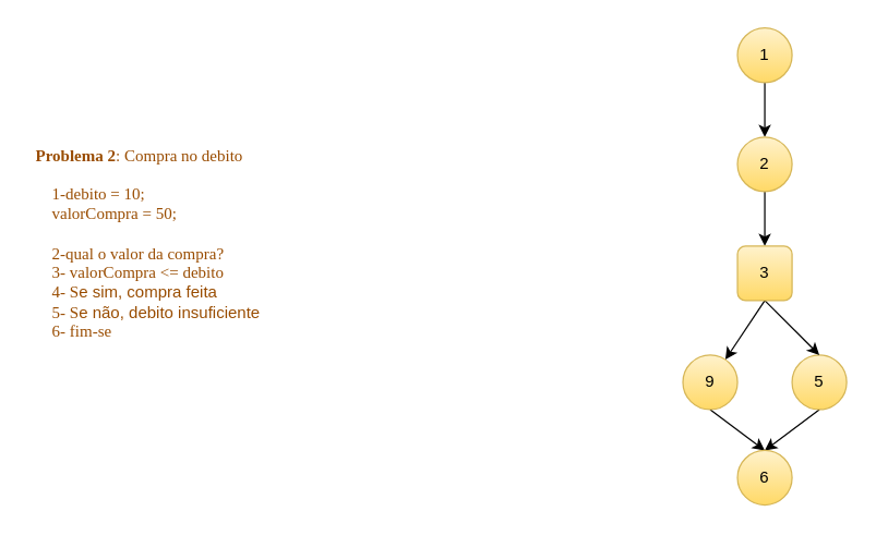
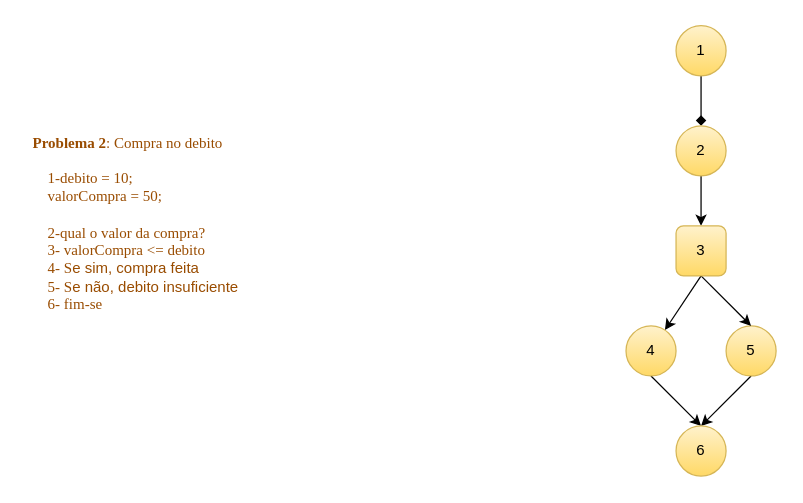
- <mxCell id="3" style="edgeStyle=orthogonalEdgeStyle;rounded=0;orthogonalLoop=1;jettySize=auto;html=1;exitX=0.5;exitY=1;exitDx=0;exitDy=0;entryX=0.5;entryY=0;entryDx=0;entryDy=0;" edge="1" parent="1" source="4" target="6"><mxGeometry relative="1" as="geometry" /></mxCell>
+ <mxCell id="3" style="edgeStyle=orthogonalEdgeStyle;rounded=0;orthogonalLoop=1;jettySize=auto;html=1;exitX=0.5;exitY=1;exitDx=0;exitDy=0;entryX=0.5;entryY=0;entryDx=0;entryDy=0;endArrow=diamond;" edge="1" parent="1" source="4" target="6"><mxGeometry relative="1" as="geometry" /></mxCell>
- <mxCell id="13" value="9" style="ellipse;whiteSpace=wrap;html=1;aspect=fixed;fillColor=#fff2cc;strokeColor=#d6b656;gradientColor=#ffd966;" vertex="1" parent="1"><mxGeometry x="500" y="260" width="40" height="40" as="geometry" /></mxCell>
+ <mxCell id="13" value="4" style="ellipse;whiteSpace=wrap;html=1;aspect=fixed;fillColor=#fff2cc;strokeColor=#d6b656;gradientColor=#ffd966;" vertex="1" parent="1"><mxGeometry x="500" y="260" width="40" height="40" as="geometry" /></mxCell>
- <mxCell id="14" value="6" style="ellipse;whiteSpace=wrap;html=1;aspect=fixed;fillColor=#fff2cc;strokeColor=#d6b656;gradientColor=#ffd966;" vertex="1" parent="1"><mxGeometry x="540" y="330" width="40" height="40" as="geometry" /></mxCell>
+ <mxCell id="14" value="6" style="ellipse;whiteSpace=wrap;html=1;aspect=fixed;fillColor=#fff2cc;strokeColor=#d6b656;gradientColor=#ffd966;" vertex="1" parent="1"><mxGeometry x="540" y="340" width="40" height="40" as="geometry" /></mxCell>
